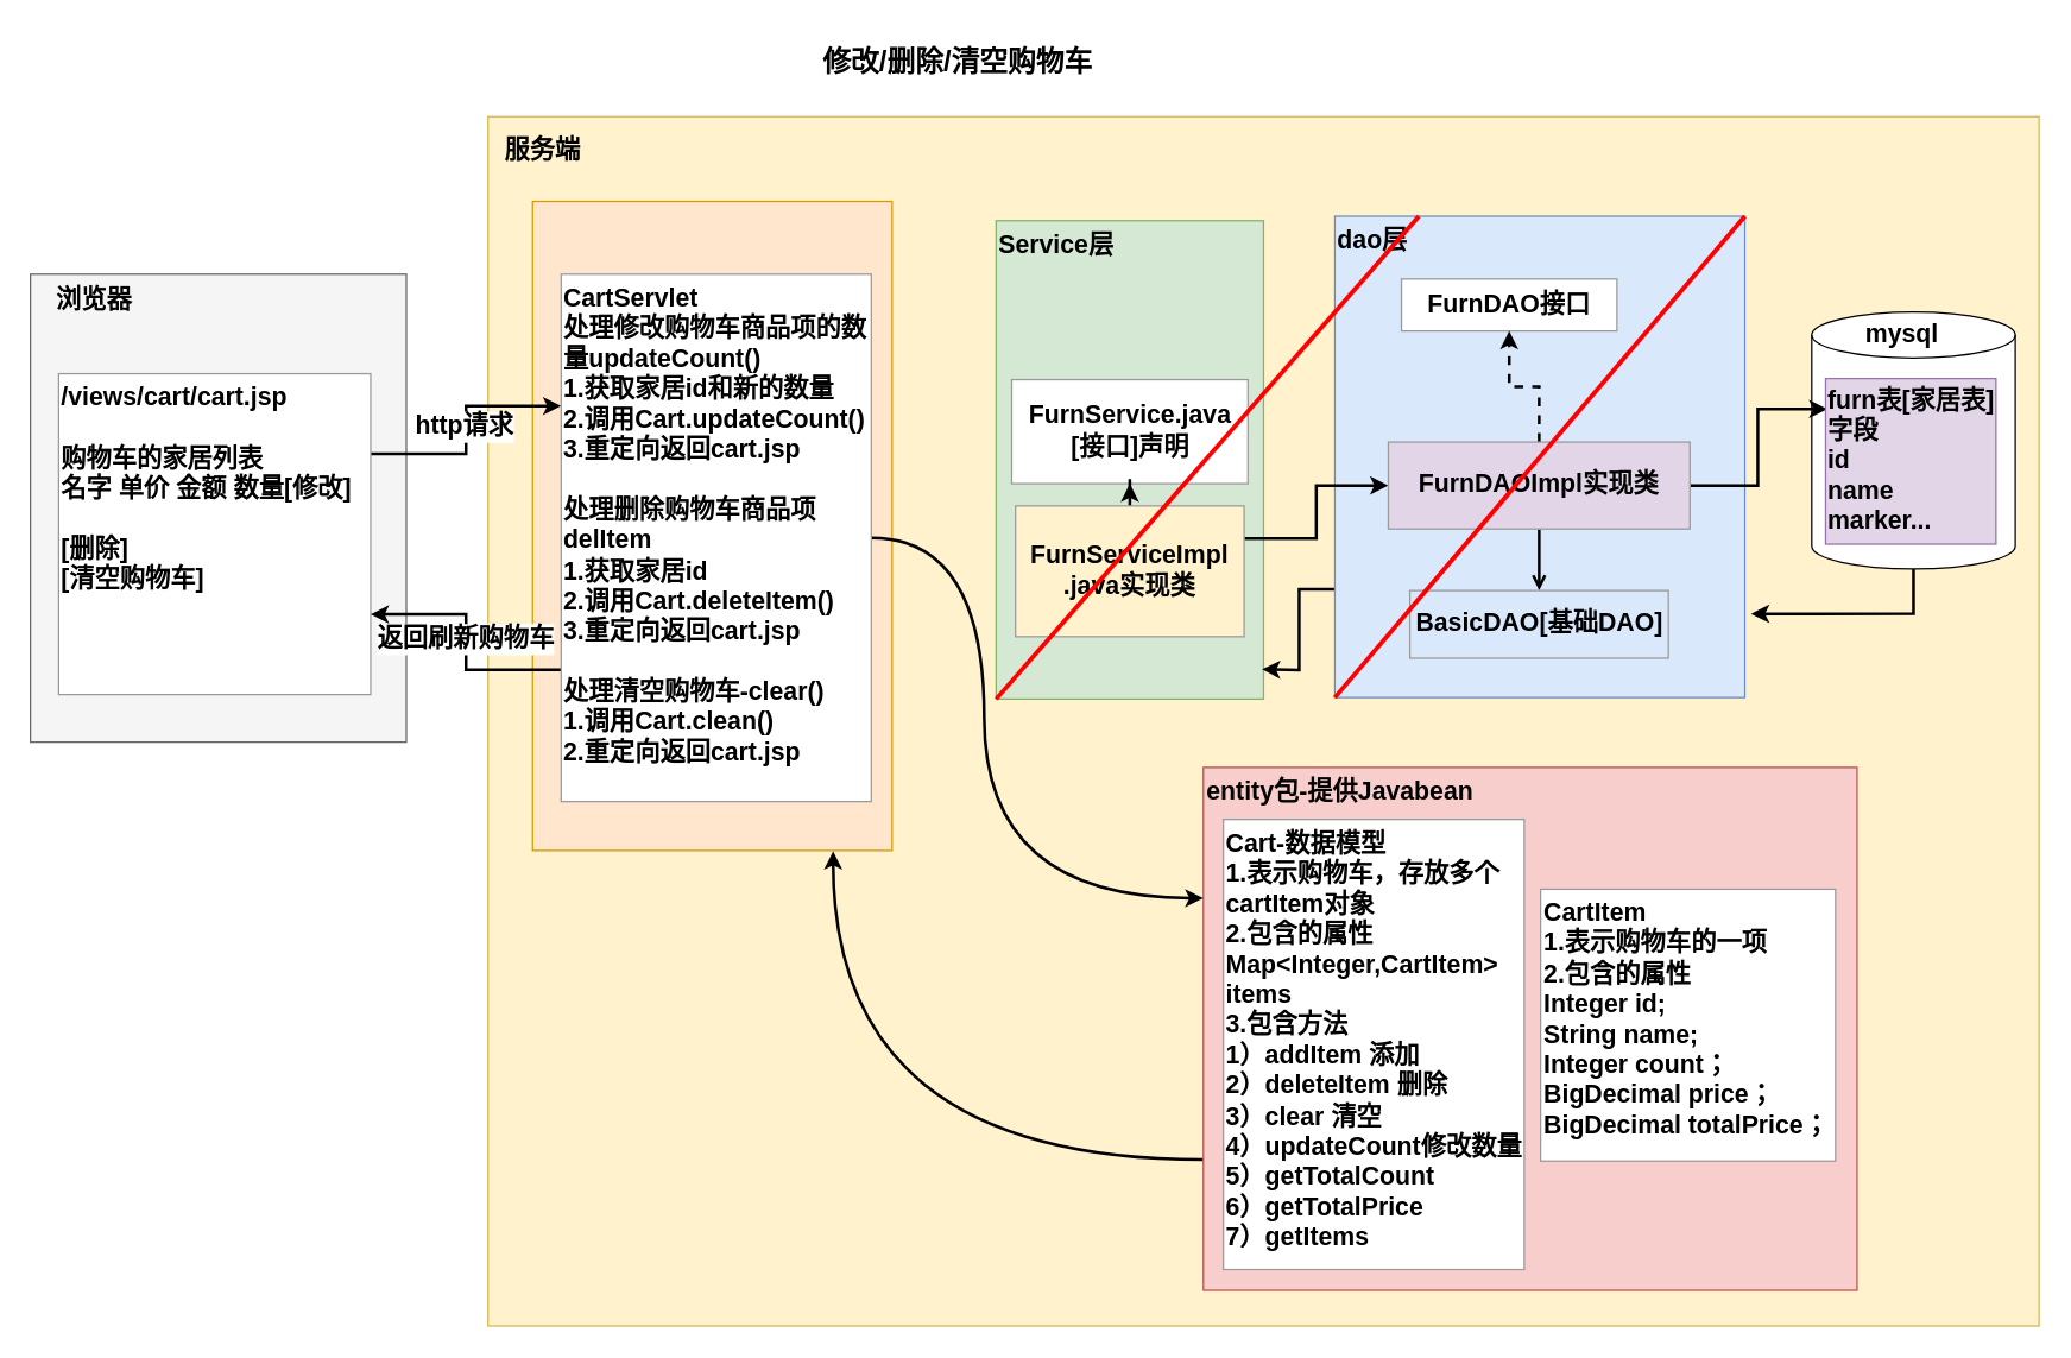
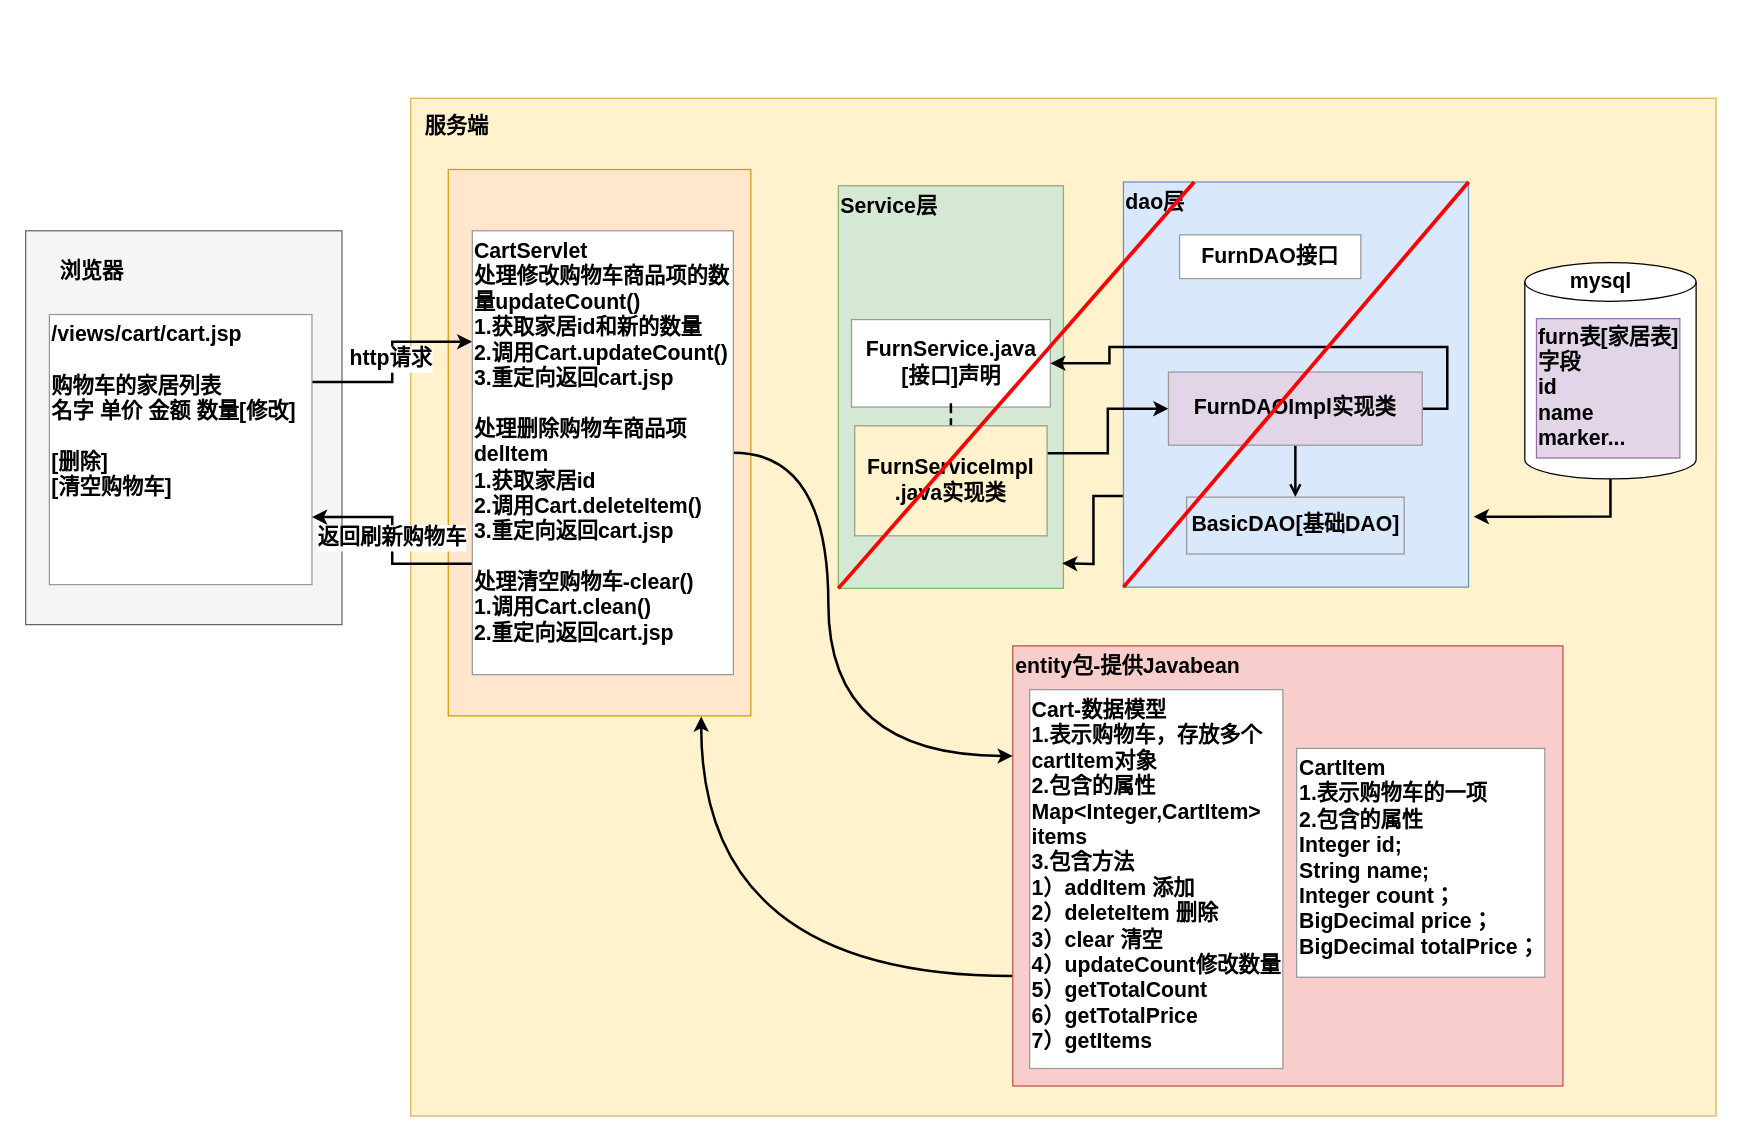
- <mxCell id="2" value="&lt;span style=&quot;font-size: 19px;&quot;&gt;修改/删除/清空购物车&lt;/span&gt;" style="text;html=1;strokeColor=none;fillColor=none;align=center;verticalAlign=middle;whiteSpace=wrap;rounded=0;fontSize=18;fontStyle=1" parent="1" vertex="1"><mxGeometry x="496" y="20" width="297" height="44" as="geometry" /></mxCell>
- <mxCell id="4" value="浏览器" style="text;html=1;strokeColor=none;fillColor=none;align=center;verticalAlign=middle;whiteSpace=wrap;rounded=0;fontSize=17;fontStyle=1" parent="1" vertex="1"><mxGeometry x="33" y="187" width="60" height="30" as="geometry" /></mxCell>
+ <mxCell id="4" value="浏览器" style="text;html=1;strokeColor=none;fillColor=none;align=center;verticalAlign=middle;whiteSpace=wrap;rounded=0;fontSize=17;fontStyle=1" parent="1" vertex="1"><mxGeometry x="43" y="202" width="60" height="30" as="geometry" /></mxCell>
- <mxCell id="29" style="edgeStyle=orthogonalEdgeStyle;rounded=0;orthogonalLoop=1;jettySize=auto;html=1;exitX=0.5;exitY=0;exitDx=0;exitDy=0;entryX=0.5;entryY=1;entryDx=0;entryDy=0;dashed=1;fontSize=17;strokeWidth=2;" parent="1" source="32" target="28" edge="1"><mxGeometry relative="1" as="geometry" /></mxCell>
- <mxCell id="31" style="edgeStyle=orthogonalEdgeStyle;rounded=0;orthogonalLoop=1;jettySize=auto;html=1;exitX=1;exitY=0.5;exitDx=0;exitDy=0;entryX=0.01;entryY=0.184;entryDx=0;entryDy=0;entryPerimeter=0;fontSize=17;strokeWidth=2;" parent="1" source="32" target="35" edge="1"><mxGeometry relative="1" as="geometry" /></mxCell>
+ <mxCell id="31" style="edgeStyle=orthogonalEdgeStyle;rounded=0;orthogonalLoop=1;jettySize=auto;html=1;exitX=1;exitY=0.5;exitDx=0;exitDy=0;fontSize=17;strokeWidth=2;" parent="1" source="32" target="24" edge="1"><mxGeometry relative="1" as="geometry" /></mxCell>
- <mxCell id="25" style="edgeStyle=orthogonalEdgeStyle;rounded=0;orthogonalLoop=1;jettySize=auto;html=1;exitX=0.5;exitY=0;exitDx=0;exitDy=0;fontSize=17;dashed=1;strokeWidth=2;" parent="1" source="27" target="24" edge="1"><mxGeometry relative="1" as="geometry" /></mxCell>
+ <mxCell id="25" style="edgeStyle=orthogonalEdgeStyle;rounded=0;orthogonalLoop=1;jettySize=auto;html=1;exitX=0.5;exitY=0;exitDx=0;exitDy=0;fontSize=17;dashed=1;strokeWidth=2;endArrow=none;" parent="1" source="27" target="24" edge="1"><mxGeometry relative="1" as="geometry" /></mxCell>
